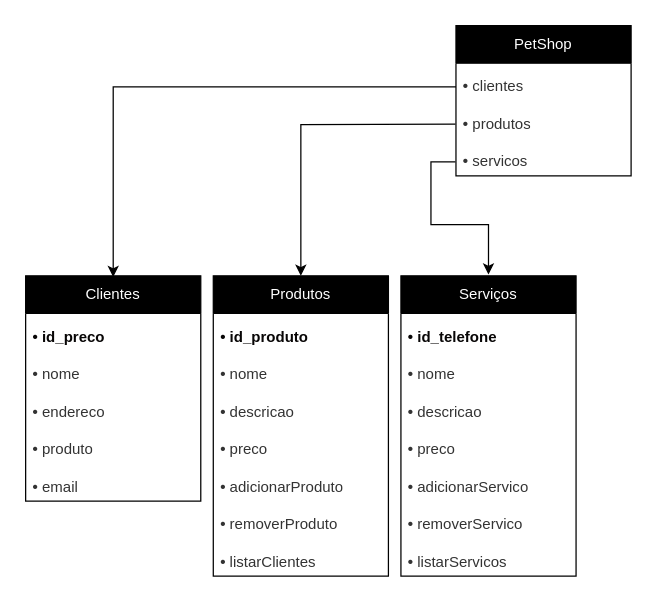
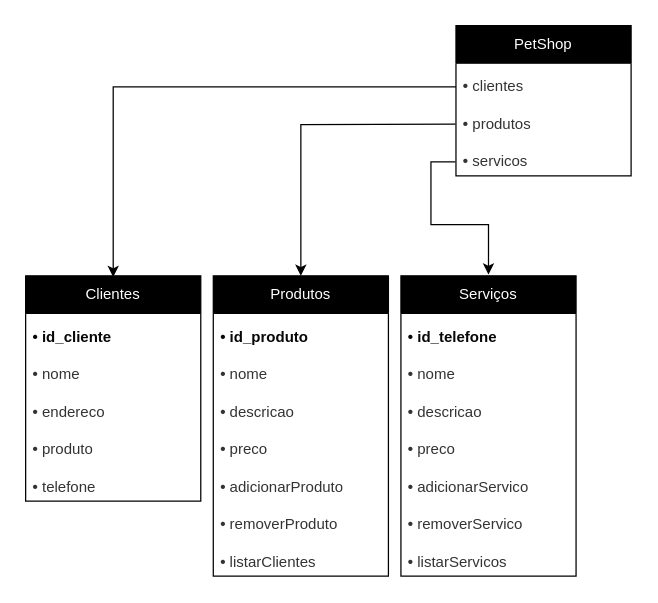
- <mxCell id="8" value="&lt;h1 style=&quot;margin: 0px 0px 5px; padding: 0px; font-variant-numeric: normal; font-variant-east-asian: normal; font-variant-alternates: normal; font-kerning: auto; font-optical-sizing: auto; font-feature-settings: normal; font-variation-settings: normal; font-stretch: normal; line-height: 1;&quot;&gt;&lt;font color=&quot;#080606&quot;&gt;&lt;font style=&quot;font-size: 12px;&quot;&gt;• id_&lt;/font&gt;&lt;font style=&quot;font-size: 12px;&quot;&gt;preco&lt;/font&gt;&lt;/font&gt;&lt;/h1&gt;" style="text;strokeColor=none;fillColor=none;align=left;verticalAlign=middle;spacingLeft=4;spacingRight=4;overflow=hidden;points=[[0,0.5],[1,0.5]];portConstraint=eastwest;rotatable=0;whiteSpace=wrap;html=1;" vertex="1" parent="7"><mxGeometry y="30" width="140" height="30" as="geometry" /></mxCell>
+ <mxCell id="8" value="&lt;h1 style=&quot;margin: 0px 0px 5px; padding: 0px; font-variant-numeric: normal; font-variant-east-asian: normal; font-variant-alternates: normal; font-kerning: auto; font-optical-sizing: auto; font-feature-settings: normal; font-variation-settings: normal; font-stretch: normal; line-height: 1;&quot;&gt;&lt;font color=&quot;#080606&quot;&gt;&lt;font style=&quot;font-size: 12px;&quot;&gt;• id_&lt;/font&gt;&lt;font style=&quot;font-size: 12px;&quot;&gt;cliente&lt;/font&gt;&lt;/font&gt;&lt;/h1&gt;" style="text;strokeColor=none;fillColor=none;align=left;verticalAlign=middle;spacingLeft=4;spacingRight=4;overflow=hidden;points=[[0,0.5],[1,0.5]];portConstraint=eastwest;rotatable=0;whiteSpace=wrap;html=1;" vertex="1" parent="7"><mxGeometry y="30" width="140" height="30" as="geometry" /></mxCell>
- <mxCell id="12" value="&lt;h1 style=&quot;border-color: var(--border-color); font-variant-numeric: normal; font-variant-east-asian: normal; font-variant-alternates: normal; margin: 0px 0px 5px; padding: 0px; font-kerning: auto; font-optical-sizing: auto; font-feature-settings: normal; font-variation-settings: normal; font-stretch: normal; line-height: 1; color: rgb(51, 51, 51);&quot;&gt;&lt;font style=&quot;border-color: var(--border-color); font-size: 12px;&quot;&gt;• &lt;span style=&quot;font-weight: 400;&quot;&gt;email&lt;/span&gt;&lt;/font&gt;&lt;/h1&gt;" style="text;strokeColor=none;fillColor=none;align=left;verticalAlign=middle;spacingLeft=4;spacingRight=4;overflow=hidden;points=[[0,0.5],[1,0.5]];portConstraint=eastwest;rotatable=0;whiteSpace=wrap;html=1;" vertex="1" parent="7"><mxGeometry y="150" width="140" height="30" as="geometry" /></mxCell>
+ <mxCell id="12" value="&lt;h1 style=&quot;border-color: var(--border-color); font-variant-numeric: normal; font-variant-east-asian: normal; font-variant-alternates: normal; margin: 0px 0px 5px; padding: 0px; font-kerning: auto; font-optical-sizing: auto; font-feature-settings: normal; font-variation-settings: normal; font-stretch: normal; line-height: 1; color: rgb(51, 51, 51);&quot;&gt;&lt;font style=&quot;border-color: var(--border-color); font-size: 12px;&quot;&gt;• &lt;span style=&quot;font-weight: 400;&quot;&gt;telefone&lt;/span&gt;&lt;/font&gt;&lt;/h1&gt;" style="text;strokeColor=none;fillColor=none;align=left;verticalAlign=middle;spacingLeft=4;spacingRight=4;overflow=hidden;points=[[0,0.5],[1,0.5]];portConstraint=eastwest;rotatable=0;whiteSpace=wrap;html=1;" vertex="1" parent="7"><mxGeometry y="150" width="140" height="30" as="geometry" /></mxCell>
